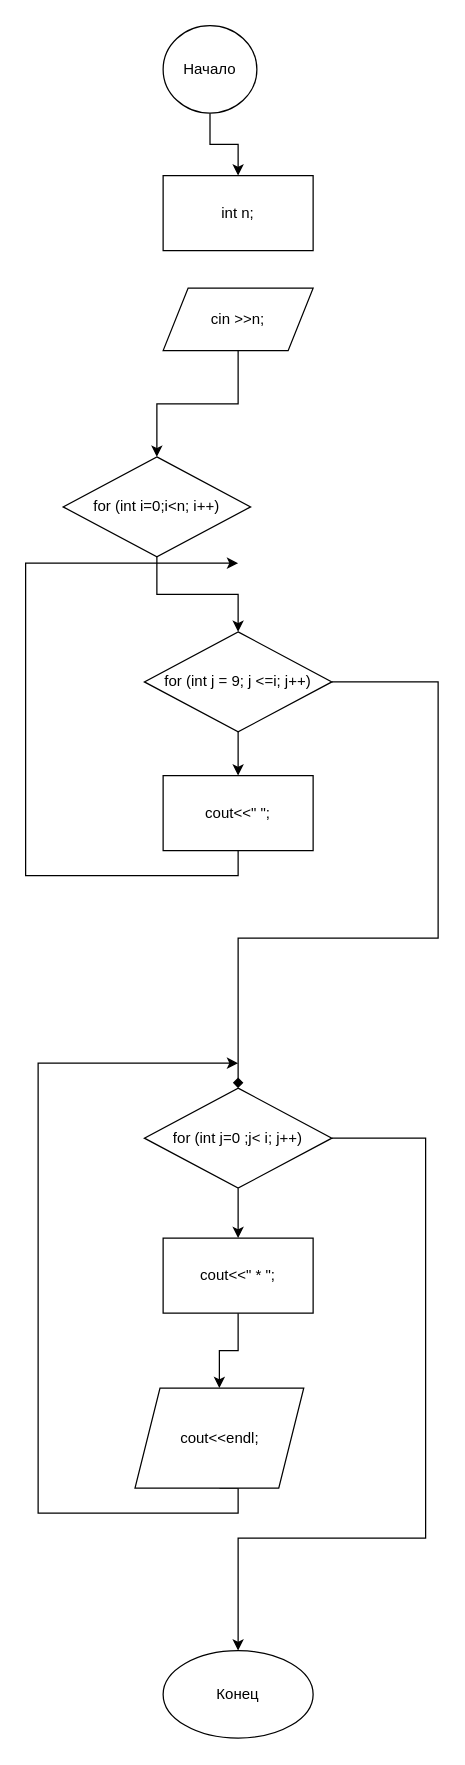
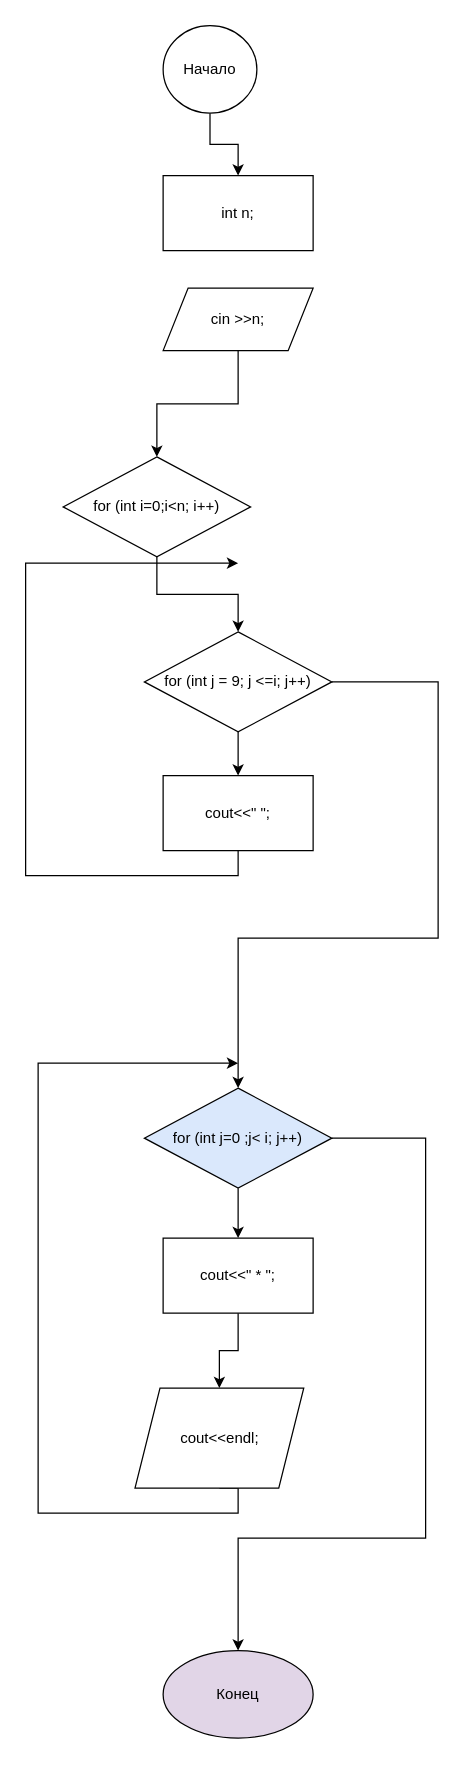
- <mxCell id="11" style="edgeStyle=orthogonalEdgeStyle;rounded=0;orthogonalLoop=1;jettySize=auto;html=1;exitX=1;exitY=0.5;exitDx=0;exitDy=0;entryX=0.5;entryY=0;entryDx=0;entryDy=0;endArrow=diamond;" edge="1" parent="1" source="12" target="19"><mxGeometry relative="1" as="geometry"><mxPoint x="170" y="830" as="targetPoint" /><Array as="points"><mxPoint x="350" y="545" /><mxPoint x="350" y="750" /><mxPoint x="190" y="750" /></Array></mxGeometry></mxCell>
+ <mxCell id="11" style="edgeStyle=orthogonalEdgeStyle;rounded=0;orthogonalLoop=1;jettySize=auto;html=1;exitX=1;exitY=0.5;exitDx=0;exitDy=0;entryX=0.5;entryY=0;entryDx=0;entryDy=0;" edge="1" parent="1" source="12" target="19"><mxGeometry relative="1" as="geometry"><mxPoint x="170" y="830" as="targetPoint" /><Array as="points"><mxPoint x="350" y="545" /><mxPoint x="350" y="750" /><mxPoint x="190" y="750" /></Array></mxGeometry></mxCell>
- <mxCell id="19" value="for (int j=0 ;j&amp;lt; i; j++)" style="rhombus;whiteSpace=wrap;html=1;" vertex="1" parent="1"><mxGeometry x="115" y="870" width="150" height="80" as="geometry" /></mxCell>
+ <mxCell id="19" value="for (int j=0 ;j&amp;lt; i; j++)" style="rhombus;whiteSpace=wrap;html=1;fillColor=#dae8fc;" vertex="1" parent="1"><mxGeometry x="115" y="870" width="150" height="80" as="geometry" /></mxCell>
- <mxCell id="6" value="Конец" style="ellipse;whiteSpace=wrap;html=1;" vertex="1" parent="1"><mxGeometry x="130" y="1320" width="120" height="70" as="geometry" /></mxCell>
+ <mxCell id="6" value="Конец" style="ellipse;whiteSpace=wrap;html=1;fillColor=#e1d5e7;" vertex="1" parent="1"><mxGeometry x="130" y="1320" width="120" height="70" as="geometry" /></mxCell>
